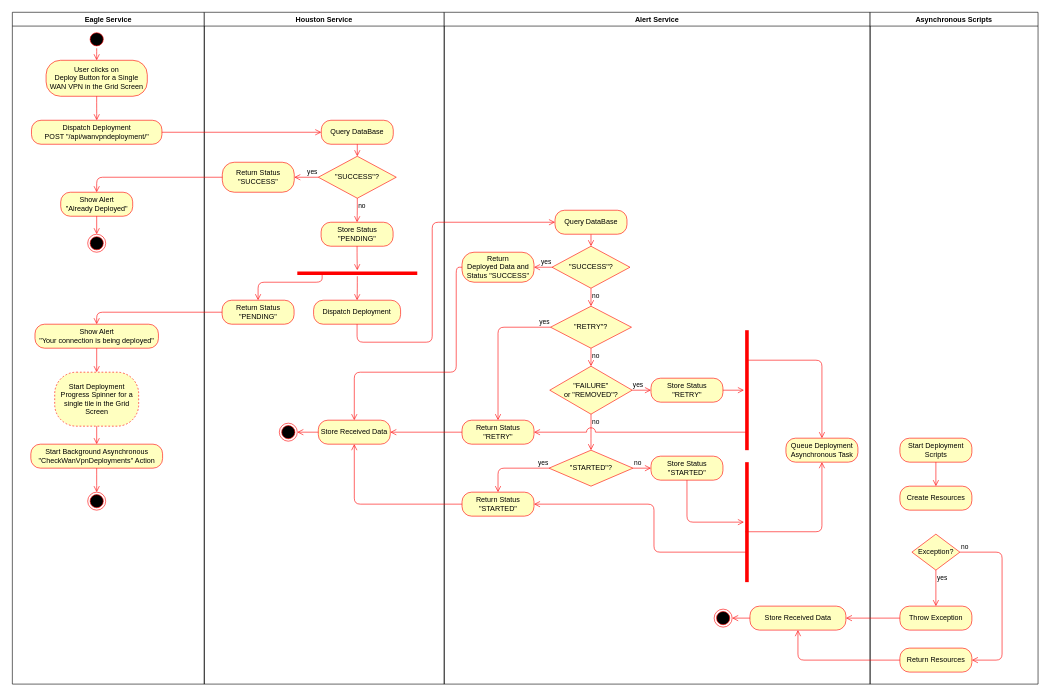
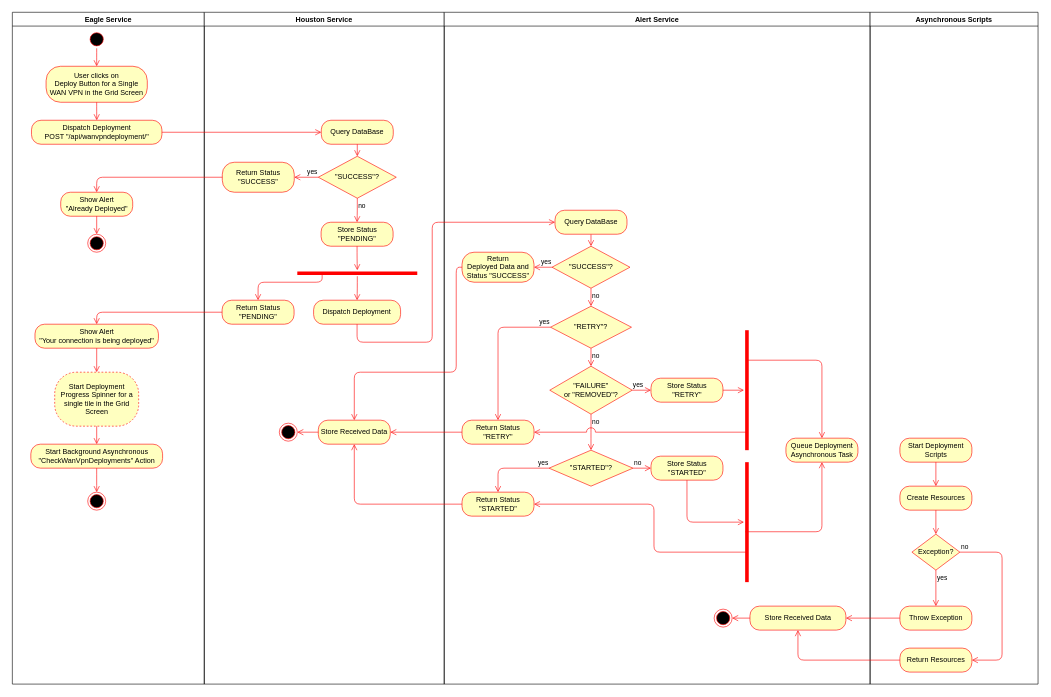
- <mxCell id="5" value="User clicks on&lt;br&gt;Deploy Button for a Single WAN VPN in the Grid Screen" style="rounded=1;whiteSpace=wrap;html=1;arcSize=40;fontColor=#000000;fillColor=#ffffc0;strokeColor=#ff0000;" parent="2" vertex="1"><mxGeometry x="56.24" y="80" width="168.75" height="60" as="geometry" /></mxCell>
+ <mxCell id="5" value="User clicks on&lt;br&gt;Deploy Button for a Single WAN VPN in the Grid Screen" style="rounded=1;whiteSpace=wrap;html=1;arcSize=40;fontColor=#000000;fillColor=#ffffc0;strokeColor=#ff0000;" parent="2" vertex="1"><mxGeometry x="56.24" y="90" width="168.75" height="60" as="geometry" /></mxCell>
+ <mxCell id="72" value="" style="edgeStyle=orthogonalEdgeStyle;html=1;verticalAlign=bottom;endArrow=open;endSize=8;strokeColor=#ff0000;exitX=0.5;exitY=1;exitDx=0;exitDy=0;entryX=0.5;entryY=0;entryDx=0;entryDy=0;" parent="67" source="69" target="73" edge="1"><mxGeometry relative="1" as="geometry"><mxPoint x="99.68" y="940" as="targetPoint" /><mxPoint x="109.68" y="850" as="sourcePoint" /></mxGeometry></mxCell>
